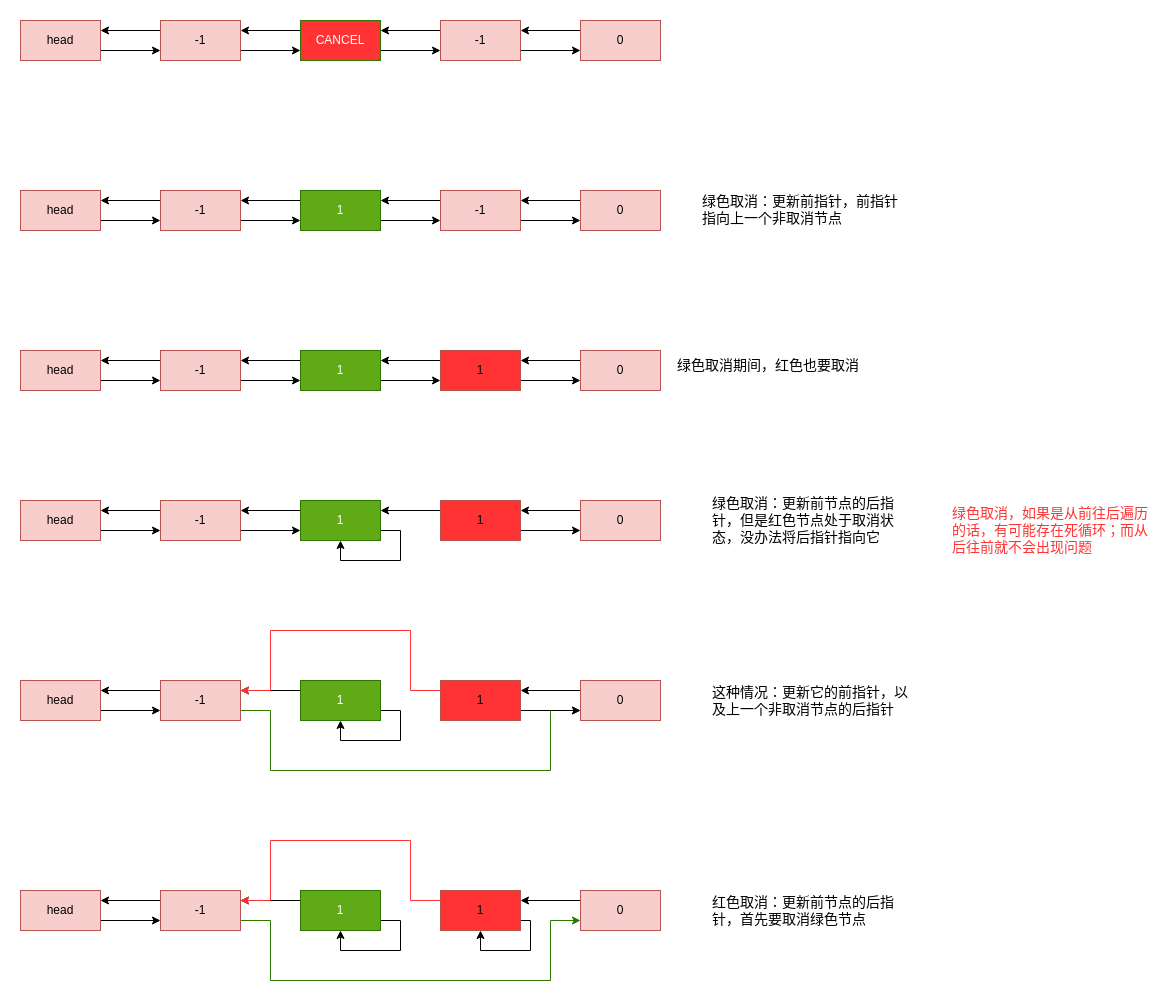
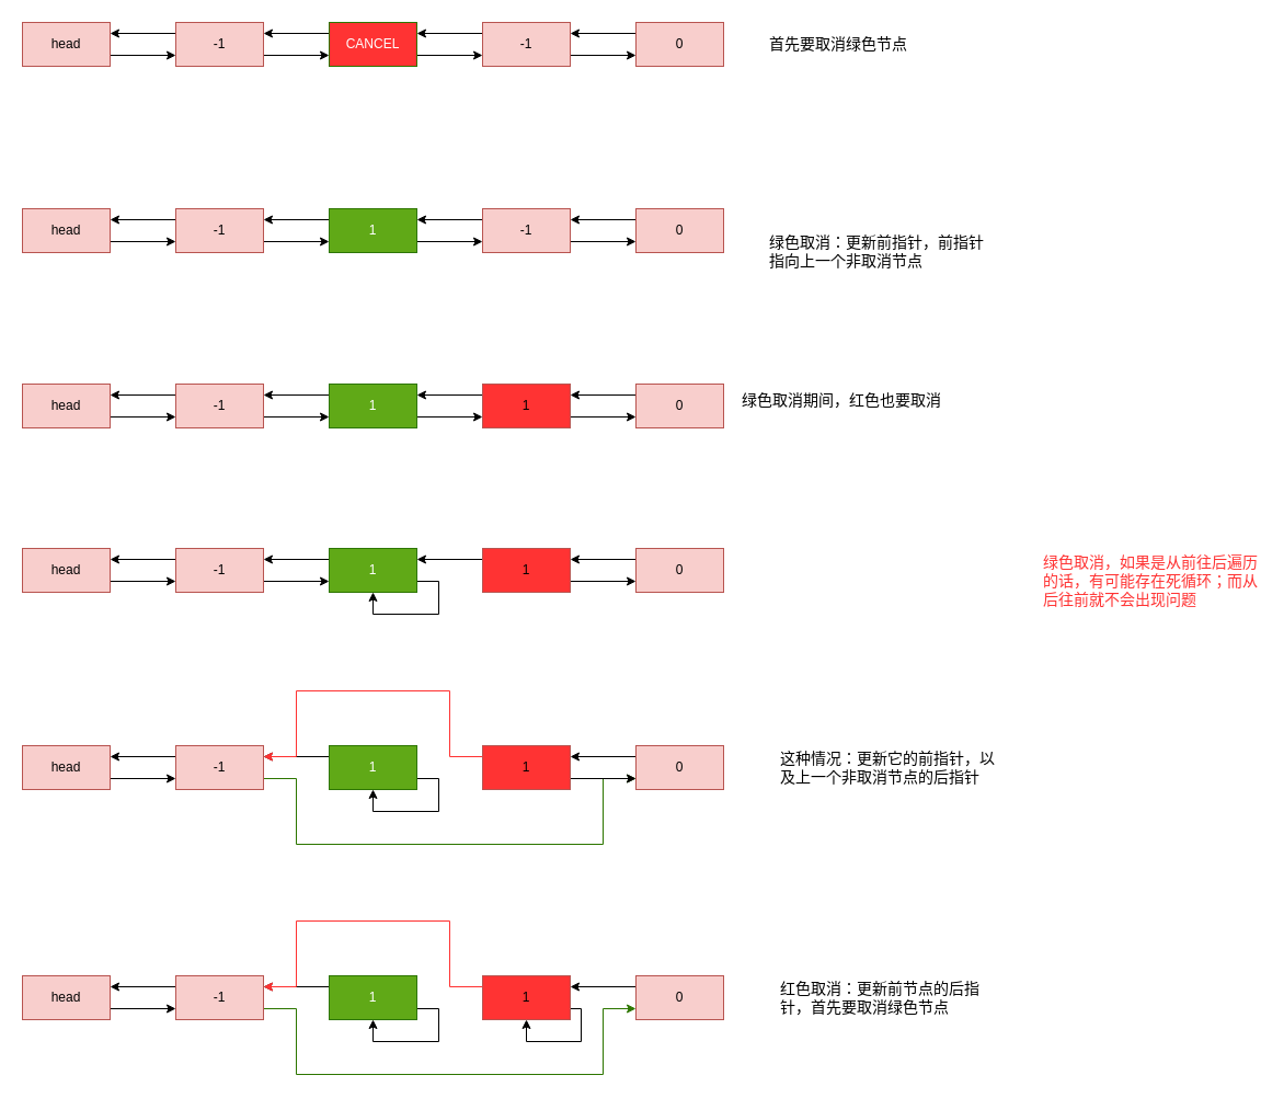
+ <mxCell id="85" value="&lt;span style=&quot;font-size: 14px;&quot;&gt;首先要取消绿色节点&lt;/span&gt;" style="text;html=1;strokeColor=none;fillColor=none;align=left;verticalAlign=middle;whiteSpace=wrap;rounded=0;" vertex="1" parent="1"><mxGeometry x="700" y="21.25" width="200" height="37.5" as="geometry" /></mxCell>
- <mxCell id="82" value="&lt;font style=&quot;font-size: 14px;&quot;&gt;绿色取消：更新前指针，前指针指向上一个非取消节点&lt;/font&gt;" style="text;html=1;strokeColor=none;fillColor=none;align=left;verticalAlign=middle;whiteSpace=wrap;rounded=0;" vertex="1" parent="1"><mxGeometry x="700" y="190" width="200" height="37.5" as="geometry" /></mxCell>
+ <mxCell id="82" value="&lt;font style=&quot;font-size: 14px;&quot;&gt;绿色取消：更新前指针，前指针指向上一个非取消节点&lt;/font&gt;" style="text;html=1;strokeColor=none;fillColor=none;align=left;verticalAlign=middle;whiteSpace=wrap;rounded=0;" vertex="1" parent="1"><mxGeometry x="700" y="210" width="200" height="37.5" as="geometry" /></mxCell>
- <mxCell id="81" value="&lt;font style=&quot;font-size: 14px;&quot;&gt;绿色取消：更新前节点的后指针，但是红色节点处于取消状态，没办法将后指针指向它&lt;/font&gt;" style="text;html=1;strokeColor=none;fillColor=none;align=left;verticalAlign=middle;whiteSpace=wrap;rounded=0;" vertex="1" parent="1"><mxGeometry x="710" y="490.63" width="200" height="58.75" as="geometry" /></mxCell>
